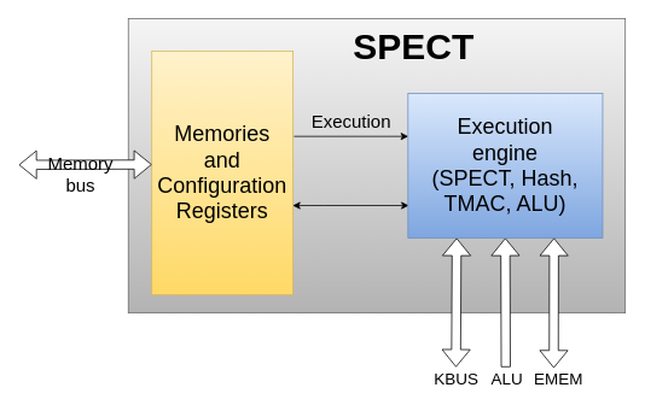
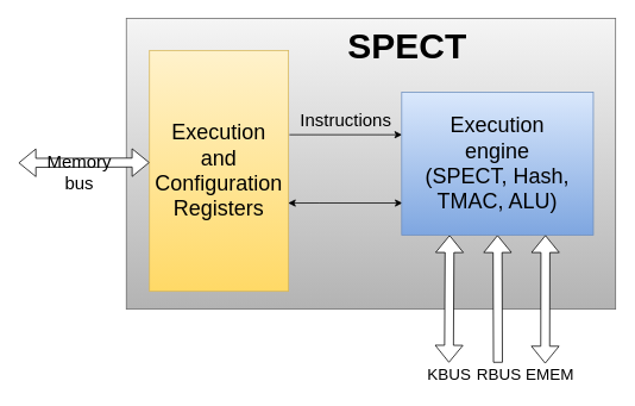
- <mxCell id="14" value="&lt;span style=&quot;font-size: 20px;&quot;&gt;Execution&lt;br&gt;&lt;/span&gt;" style="text;html=1;align=center;verticalAlign=middle;resizable=0;points=[];autosize=1;strokeColor=none;fillColor=none;fontSize=30;labelBackgroundColor=none;" parent="1" vertex="1"><mxGeometry x="330" y="108" width="113" height="44" as="geometry" /></mxCell>
+ <mxCell id="14" value="&lt;span style=&quot;font-size: 20px;&quot;&gt;Instructions&lt;br&gt;&lt;/span&gt;" style="text;html=1;align=center;verticalAlign=middle;resizable=0;points=[];autosize=1;strokeColor=none;fillColor=none;fontSize=30;labelBackgroundColor=none;" parent="1" vertex="1"><mxGeometry x="330" y="108" width="113" height="44" as="geometry" /></mxCell>
- <mxCell id="5" value="Memories&lt;br style=&quot;font-size: 24px;&quot;&gt;and&lt;br style=&quot;font-size: 24px;&quot;&gt;Configuration Registers" style="rounded=0;whiteSpace=wrap;html=1;fontSize=24;fillColor=#fff2cc;gradientColor=#ffd966;strokeColor=#d6b656;" parent="1" vertex="1"><mxGeometry x="167" y="56" width="156" height="270" as="geometry" /></mxCell>
+ <mxCell id="5" value="Execution&lt;br style=&quot;font-size: 24px;&quot;&gt;and&lt;br style=&quot;font-size: 24px;&quot;&gt;Configuration Registers" style="rounded=0;whiteSpace=wrap;html=1;fontSize=24;fillColor=#fff2cc;gradientColor=#ffd966;strokeColor=#d6b656;" parent="1" vertex="1"><mxGeometry x="167" y="56" width="156" height="270" as="geometry" /></mxCell>
- <mxCell id="12" value="ALU" style="text;html=1;align=center;verticalAlign=middle;resizable=0;points=[];autosize=1;strokeColor=none;fillColor=none;fontSize=18;" parent="1" vertex="1"><mxGeometry x="528" y="406" width="61" height="27" as="geometry" /></mxCell>
+ <mxCell id="12" value="RBUS" style="text;html=1;align=center;verticalAlign=middle;resizable=0;points=[];autosize=1;strokeColor=none;fillColor=none;fontSize=18;" parent="1" vertex="1"><mxGeometry x="528" y="406" width="61" height="27" as="geometry" /></mxCell>
